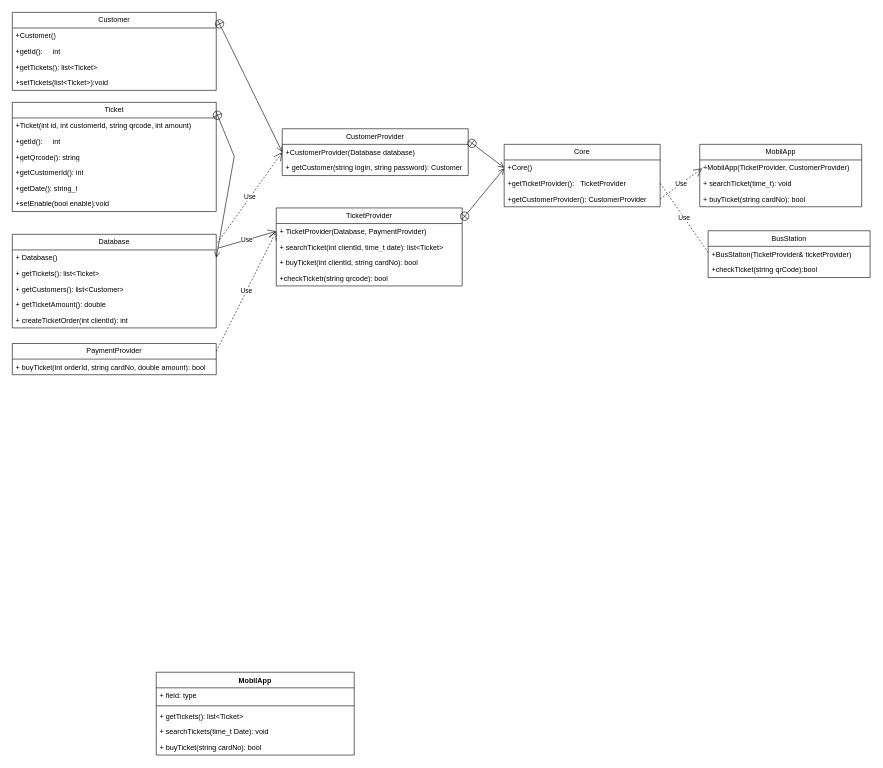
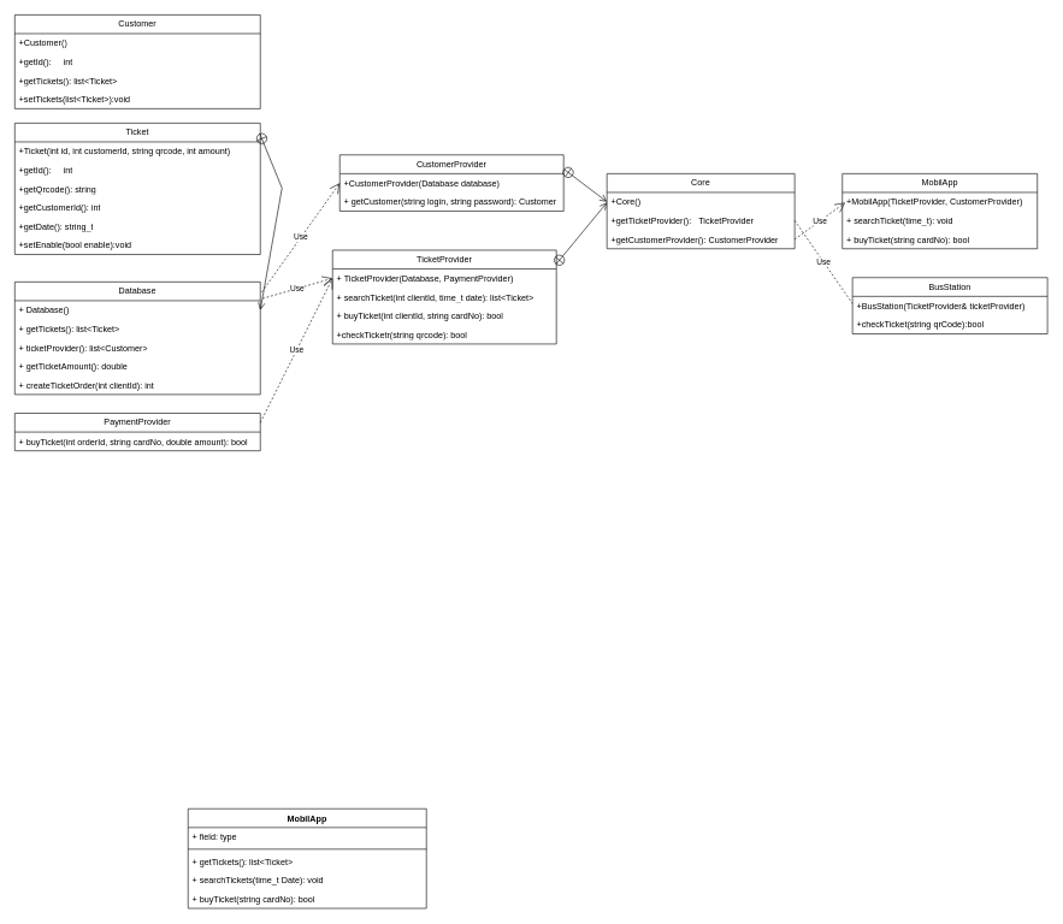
- <mxCell id="55" value="" style="endArrow=open;startArrow=circlePlus;endFill=0;startFill=0;endSize=8;html=1;rounded=0;exitX=1.006;exitY=0.092;exitDx=0;exitDy=0;exitPerimeter=0;entryX=0;entryY=0.5;entryDx=0;entryDy=0;" edge="1" parent="1" source="50" target="31"><mxGeometry width="160" relative="1" as="geometry"><mxPoint x="380" y="40" as="sourcePoint" /><mxPoint x="540" y="40" as="targetPoint" /></mxGeometry></mxCell>
- <mxCell id="28" value="Use" style="endArrow=open;endSize=12;dashed=0;html=1;rounded=0;exitX=1.009;exitY=-0.115;exitDx=0;exitDy=0;entryX=0;entryY=0.5;entryDx=0;entryDy=0;exitPerimeter=0;" edge="1" parent="1" source="9" target="22"><mxGeometry width="160" relative="1" as="geometry"><mxPoint x="460" y="500" as="sourcePoint" /><mxPoint x="620" y="500" as="targetPoint" /></mxGeometry></mxCell>
+ <mxCell id="28" value="Use" style="endArrow=open;endSize=12;dashed=1;html=1;rounded=0;exitX=1.009;exitY=-0.115;exitDx=0;exitDy=0;entryX=0;entryY=0.5;entryDx=0;entryDy=0;exitPerimeter=0;" edge="1" parent="1" source="9" target="22"><mxGeometry width="160" relative="1" as="geometry"><mxPoint x="460" y="500" as="sourcePoint" /><mxPoint x="620" y="500" as="targetPoint" /></mxGeometry></mxCell>
- <mxCell id="11" value="+ getCustomers(): list&amp;lt;Customer&amp;gt;" style="text;strokeColor=none;fillColor=none;align=left;verticalAlign=top;spacingLeft=4;spacingRight=4;overflow=hidden;rotatable=0;points=[[0,0.5],[1,0.5]];portConstraint=eastwest;whiteSpace=wrap;html=1;" vertex="1" parent="8"><mxGeometry y="78" width="340" height="26" as="geometry" /></mxCell>
+ <mxCell id="11" value="+ ticketProvider(): list&amp;lt;Customer&amp;gt;" style="text;strokeColor=none;fillColor=none;align=left;verticalAlign=top;spacingLeft=4;spacingRight=4;overflow=hidden;rotatable=0;points=[[0,0.5],[1,0.5]];portConstraint=eastwest;whiteSpace=wrap;html=1;" vertex="1" parent="8"><mxGeometry y="78" width="340" height="26" as="geometry" /></mxCell>
